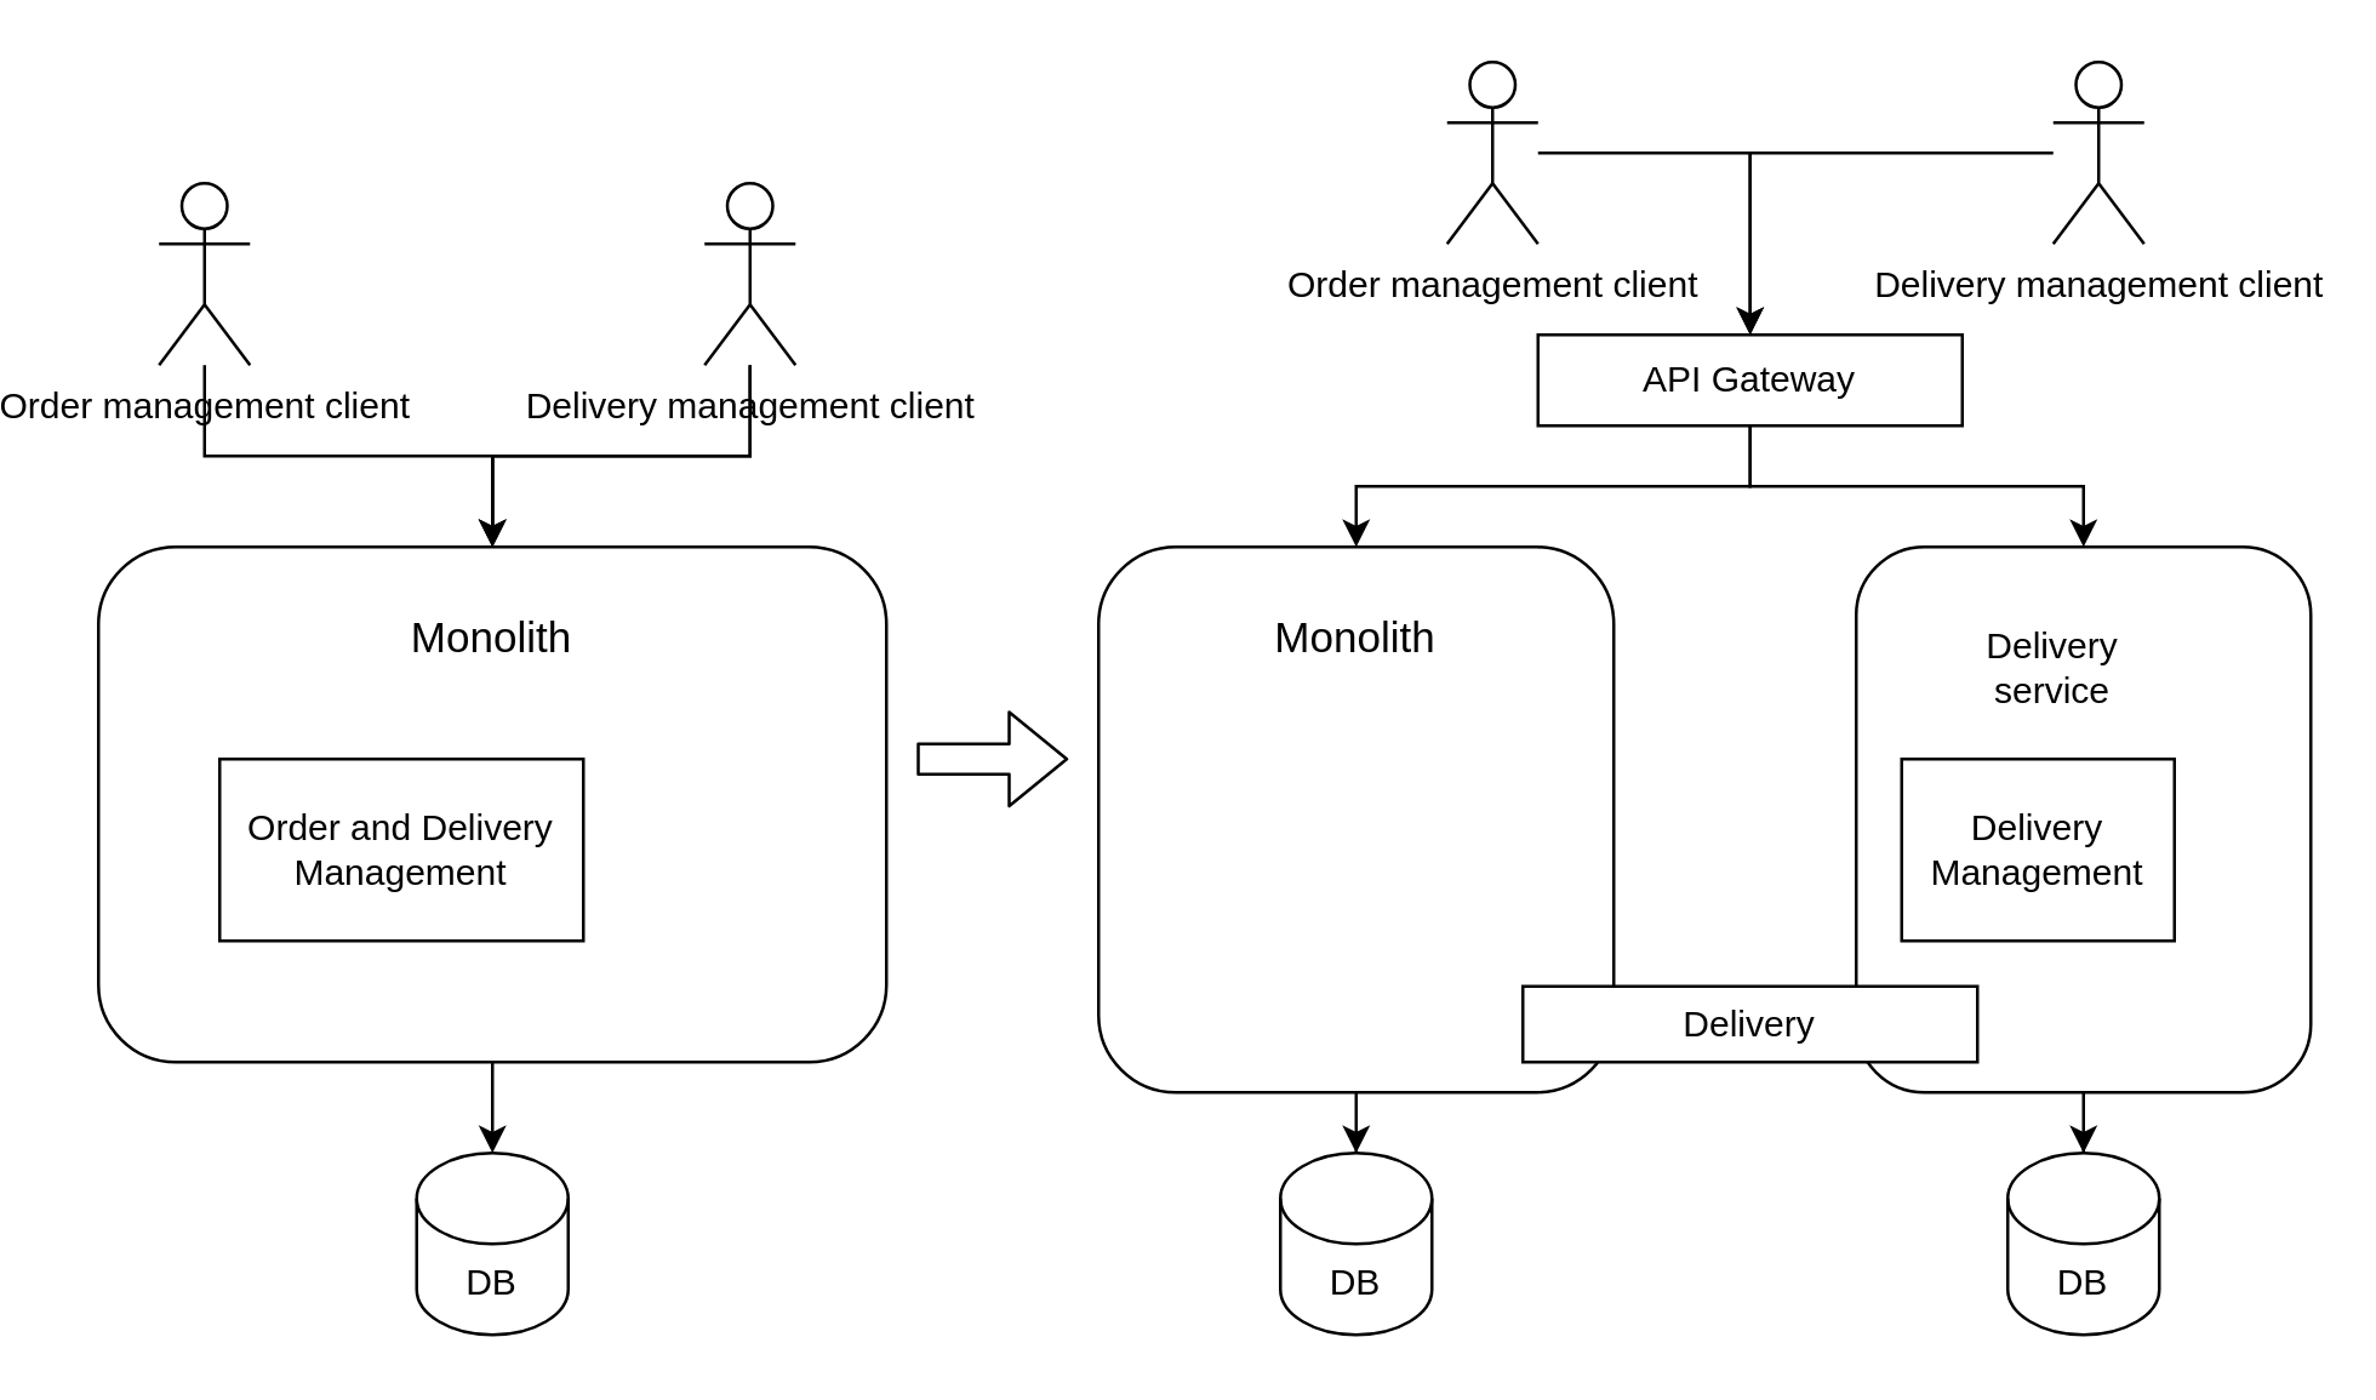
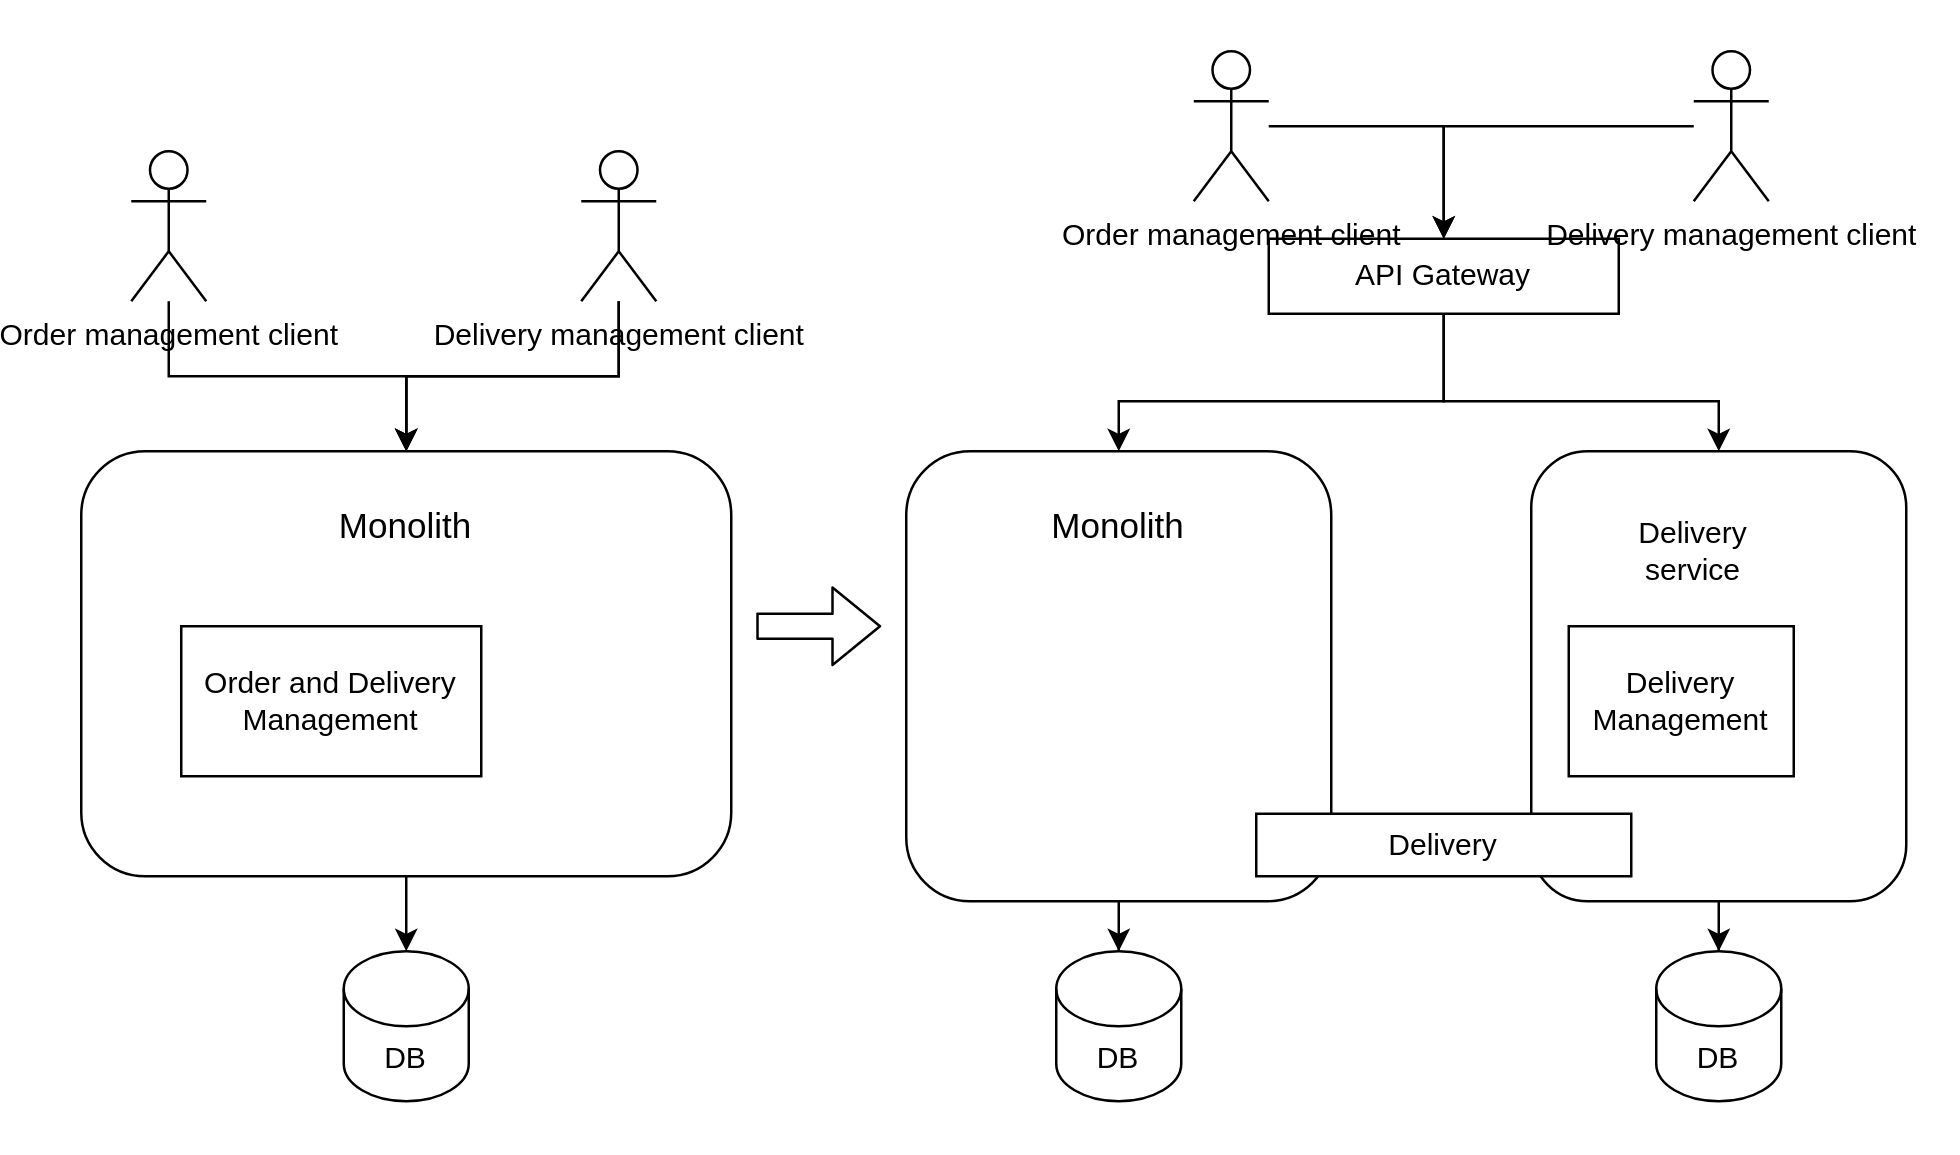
- <mxCell id="22" value="&lt;div&gt;API Gateway&lt;/div&gt;" style="rounded=0;whiteSpace=wrap;html=1;" vertex="1" parent="1"><mxGeometry x="495" y="110" width="140" height="30" as="geometry" /></mxCell>
+ <mxCell id="22" value="&lt;div&gt;API Gateway&lt;/div&gt;" style="rounded=0;whiteSpace=wrap;html=1;" vertex="1" parent="1"><mxGeometry x="495" y="95" width="140" height="30" as="geometry" /></mxCell>
